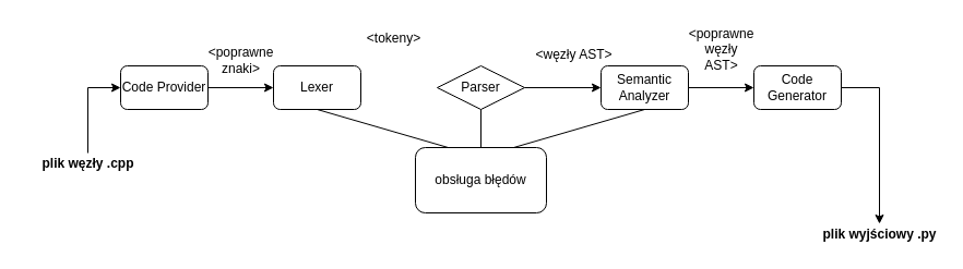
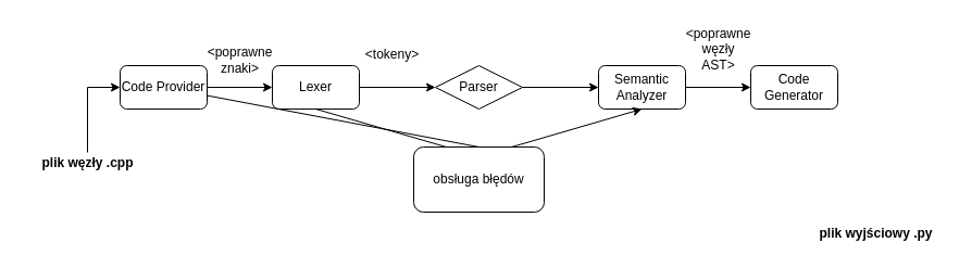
- <mxCell id="9" value="&amp;lt;tokeny&amp;gt;" style="text;html=1;align=center;verticalAlign=middle;resizable=0;points=[];autosize=1;strokeColor=none;" vertex="1" parent="1"><mxGeometry x="330" y="25" width="60" height="20" as="geometry" /></mxCell>
+ <mxCell id="9" value="&amp;lt;tokeny&amp;gt;" style="text;html=1;align=center;verticalAlign=middle;resizable=0;points=[];autosize=1;strokeColor=none;" vertex="1" parent="1"><mxGeometry x="330" y="40" width="60" height="20" as="geometry" /></mxCell>
- <mxCell id="14" value="&amp;lt;węzły AST&amp;gt;" style="text;html=1;align=center;verticalAlign=middle;resizable=0;points=[];autosize=1;strokeColor=none;" vertex="1" parent="1"><mxGeometry x="480" y="40" width="90" height="20" as="geometry" /></mxCell>
+ <mxCell id="10" value="" style="endArrow=classic;html=1;entryX=0;entryY=0.5;entryDx=0;entryDy=0;exitX=1;exitY=0.5;exitDx=0;exitDy=0;" edge="1" parent="1" source="6" target="8"><mxGeometry width="50" height="50" relative="1" as="geometry"><mxPoint x="200" y="90" as="sourcePoint" /><mxPoint x="260" y="90" as="targetPoint" /></mxGeometry></mxCell>
- <mxCell id="22" value="" style="endArrow=none;html=1;exitX=0.75;exitY=0;exitDx=0;exitDy=0;entryX=0.5;entryY=1;entryDx=0;entryDy=0;" edge="1" parent="1" source="19" target="18"><mxGeometry width="50" height="50" relative="1" as="geometry"><mxPoint x="450" y="220" as="sourcePoint" /><mxPoint x="450" y="110" as="targetPoint" /></mxGeometry></mxCell>
+ <mxCell id="22" value="" style="endArrow=classic;html=1;exitX=0.75;exitY=0;exitDx=0;exitDy=0;entryX=0.5;entryY=1;entryDx=0;entryDy=0;" edge="1" parent="1" source="19" target="18"><mxGeometry width="50" height="50" relative="1" as="geometry"><mxPoint x="450" y="220" as="sourcePoint" /><mxPoint x="450" y="110" as="targetPoint" /></mxGeometry></mxCell>
- <mxCell id="21" value="" style="endArrow=none;html=1;exitX=0.5;exitY=0;exitDx=0;exitDy=0;entryX=0.5;entryY=1;entryDx=0;entryDy=0;" edge="1" parent="1" source="19" target="8"><mxGeometry width="50" height="50" relative="1" as="geometry"><mxPoint x="420" y="220" as="sourcePoint" /><mxPoint x="300" y="110" as="targetPoint" /></mxGeometry></mxCell>
+ <mxCell id="21" value="" style="endArrow=none;html=1;exitX=0.5;exitY=0;exitDx=0;exitDy=0;" edge="1" parent="1" source="19" target="4"><mxGeometry width="50" height="50" relative="1" as="geometry"><mxPoint x="420" y="220" as="sourcePoint" /><mxPoint x="300" y="110" as="targetPoint" /></mxGeometry></mxCell>
- <mxCell id="12" style="edgeStyle=orthogonalEdgeStyle;rounded=0;orthogonalLoop=1;jettySize=auto;html=1;exitX=1;exitY=0.5;exitDx=0;exitDy=0;" edge="1" parent="1" source="13" target="17"><mxGeometry relative="1" as="geometry" /></mxCell>
